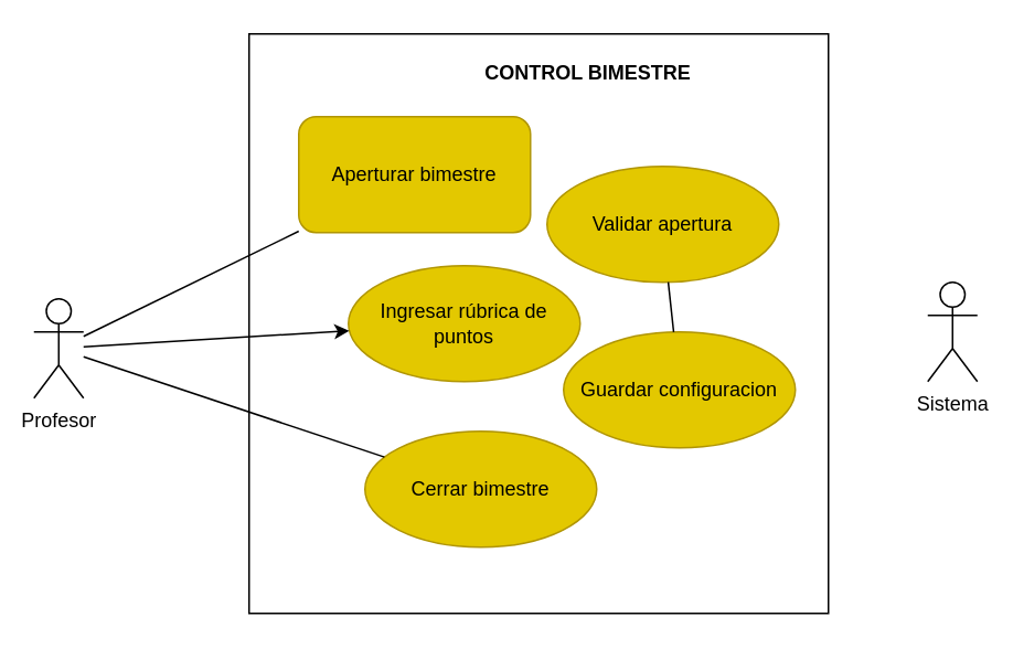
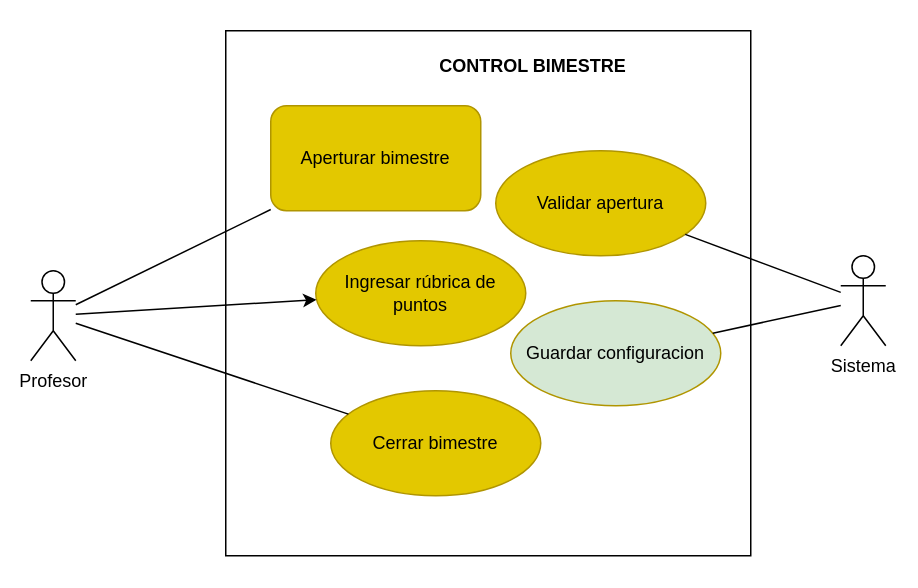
- <mxCell id="12" value="" style="endArrow=none;html=1;rounded=0;" edge="1" parent="1" source="7" target="8"><mxGeometry width="50" height="50" relative="1" as="geometry"><mxPoint x="680" y="200" as="sourcePoint" /><mxPoint x="730" y="150" as="targetPoint" /></mxGeometry></mxCell>
+ <mxCell id="12" value="" style="endArrow=none;html=1;rounded=0;" edge="1" parent="1" source="7" target="5"><mxGeometry width="50" height="50" relative="1" as="geometry"><mxPoint x="680" y="200" as="sourcePoint" /><mxPoint x="730" y="150" as="targetPoint" /></mxGeometry></mxCell>
+ <mxCell id="15" value="" style="endArrow=none;html=1;rounded=0;" edge="1" parent="1" source="8" target="5"><mxGeometry width="50" height="50" relative="1" as="geometry"><mxPoint x="410" y="230" as="sourcePoint" /><mxPoint x="460" y="180" as="targetPoint" /></mxGeometry></mxCell>
- <mxCell id="8" value="Guardar configuracion" style="ellipse;whiteSpace=wrap;html=1;fillColor=#e3c800;strokeColor=#B09500;fontColor=#000000;" vertex="1" parent="1"><mxGeometry x="340" y="200" width="140" height="70" as="geometry" /></mxCell>
+ <mxCell id="8" value="Guardar configuracion" style="ellipse;whiteSpace=wrap;html=1;fillColor=#d5e8d4;strokeColor=#B09500;fontColor=#000000;" vertex="1" parent="1"><mxGeometry x="340" y="200" width="140" height="70" as="geometry" /></mxCell>
